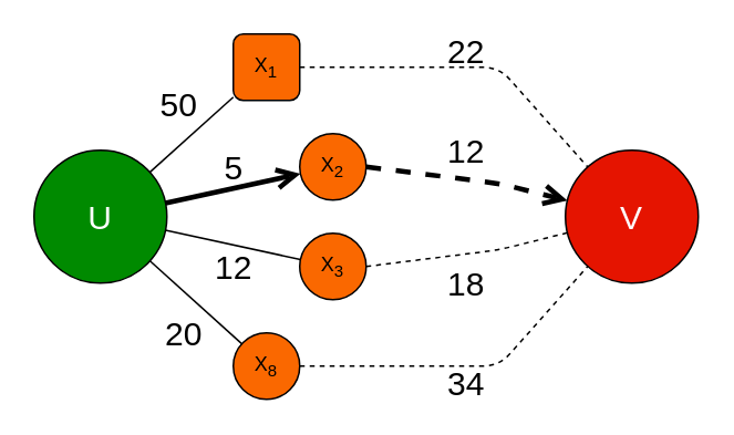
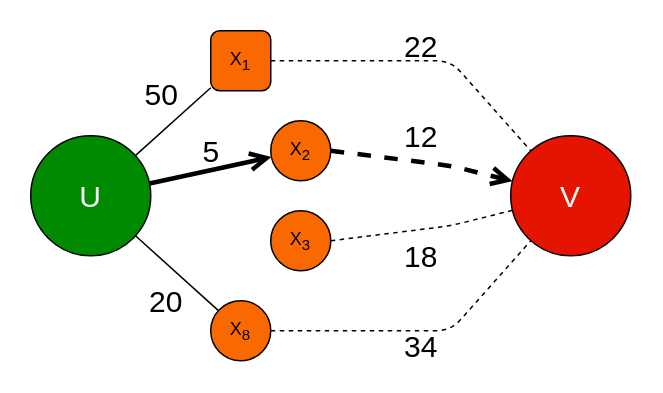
- <mxCell id="4" value="12" style="edgeStyle=none;html=1;fontSize=20;endArrow=none;endFill=0;strokeColor=#000000;labelBackgroundColor=none;" edge="1" parent="1" source="6" target="13"><mxGeometry x="0.07" y="-13" relative="1" as="geometry"><mxPoint as="offset" /></mxGeometry></mxCell>
